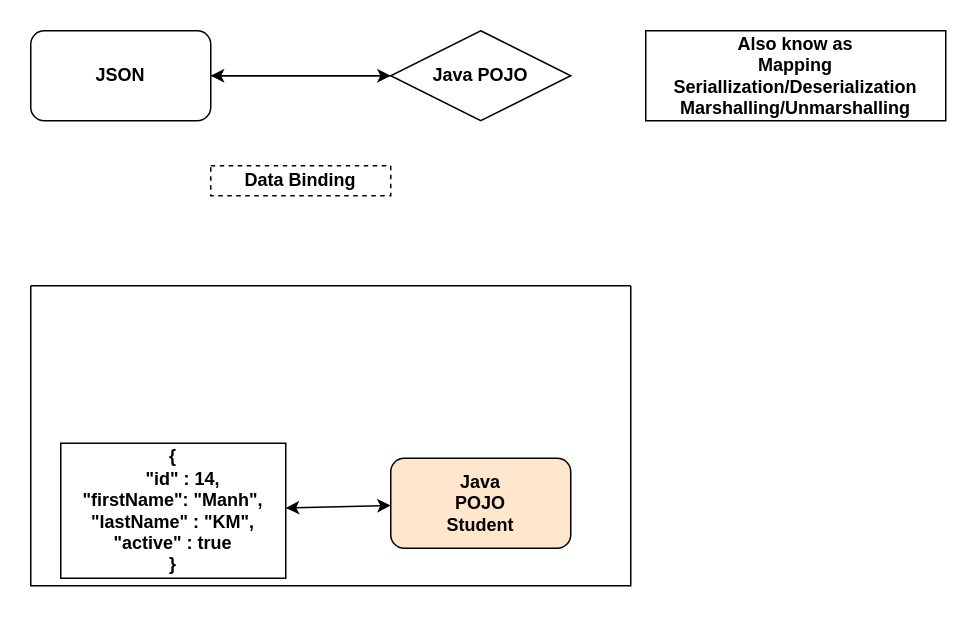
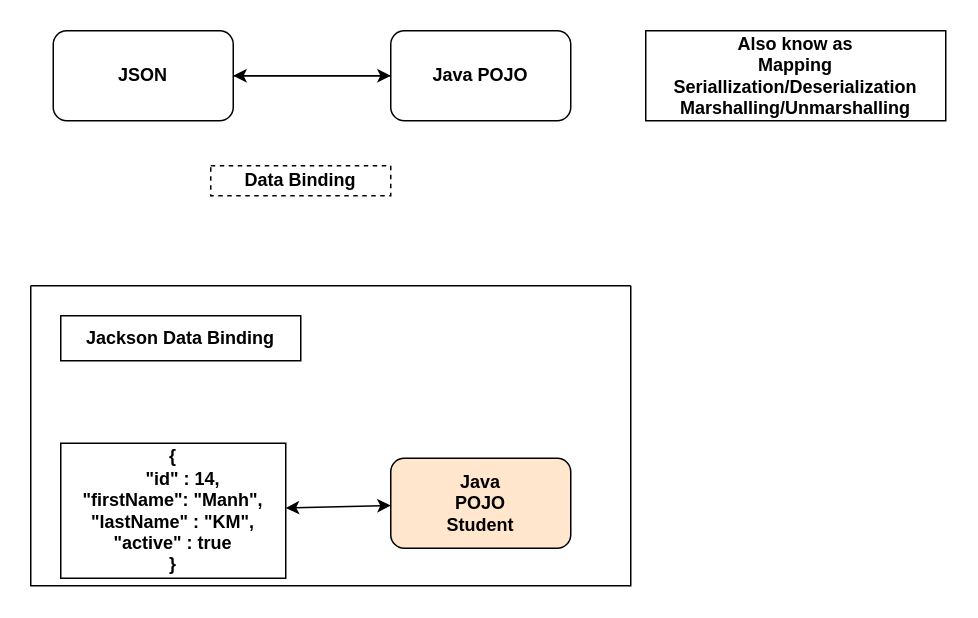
- <mxCell id="7" value="JSON" style="rounded=1;whiteSpace=wrap;html=1;fontStyle=1" vertex="1" parent="1"><mxGeometry x="20" y="20" width="120" height="60" as="geometry" /></mxCell>
+ <mxCell id="7" value="JSON" style="rounded=1;whiteSpace=wrap;html=1;fontStyle=1" vertex="1" parent="1"><mxGeometry x="35" y="20" width="120" height="60" as="geometry" /></mxCell>
- <mxCell id="2" value="Java POJO" style="rhombus;whiteSpace=wrap;html=1;fontStyle=1;" vertex="1" parent="1"><mxGeometry x="260" y="20" width="120" height="60" as="geometry" /></mxCell>
+ <mxCell id="2" value="Java POJO" style="rounded=1;whiteSpace=wrap;html=1;fontStyle=1" vertex="1" parent="1"><mxGeometry x="260" y="20" width="120" height="60" as="geometry" /></mxCell>
+ <mxCell id="9" value="&lt;b&gt;Jackson Data Binding&lt;/b&gt;" style="rounded=0;whiteSpace=wrap;html=1;" vertex="1" parent="8"><mxGeometry x="20" y="20" width="160" height="30" as="geometry" /></mxCell>
